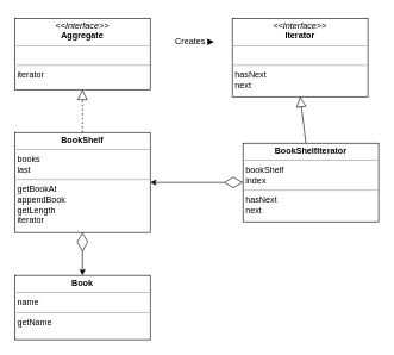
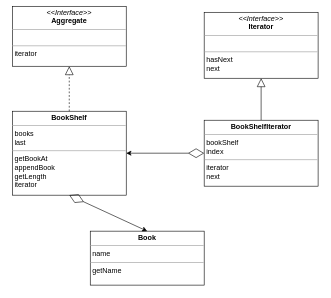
- <mxCell id="11" value="Creates ▶" style="text;html=1;strokeColor=none;fillColor=none;align=center;verticalAlign=middle;whiteSpace=wrap;rounded=0;" vertex="1" parent="1"><mxGeometry x="235" y="48" width="75" height="20" as="geometry" /></mxCell>
- <mxCell id="2" value="&lt;p style=&quot;margin: 0px ; margin-top: 4px ; text-align: center&quot;&gt;&lt;i&gt;&amp;lt;&amp;lt;Interface&amp;gt;&amp;gt;&lt;/i&gt;&lt;br&gt;&lt;b&gt;Aggregate&lt;/b&gt;&lt;/p&gt;&lt;hr size=&quot;1&quot;&gt;&lt;p style=&quot;margin: 0px ; margin-left: 4px&quot;&gt;&lt;br&gt;&lt;/p&gt;&lt;hr size=&quot;1&quot;&gt;&lt;p style=&quot;margin: 0px ; margin-left: 4px&quot;&gt;iterator&lt;/p&gt;" style="verticalAlign=top;align=left;overflow=fill;fontSize=12;fontFamily=Helvetica;html=1;" vertex="1" parent="1"><mxGeometry x="20" y="25" width="190" height="100" as="geometry" /></mxCell>
+ <mxCell id="2" value="&lt;p style=&quot;margin: 0px ; margin-top: 4px ; text-align: center&quot;&gt;&lt;i&gt;&amp;lt;&amp;lt;Interface&amp;gt;&amp;gt;&lt;/i&gt;&lt;br&gt;&lt;b&gt;Aggregate&lt;/b&gt;&lt;/p&gt;&lt;hr size=&quot;1&quot;&gt;&lt;p style=&quot;margin: 0px ; margin-left: 4px&quot;&gt;&lt;br&gt;&lt;/p&gt;&lt;hr size=&quot;1&quot;&gt;&lt;p style=&quot;margin: 0px ; margin-left: 4px&quot;&gt;iterator&lt;/p&gt;" style="verticalAlign=top;align=left;overflow=fill;fontSize=12;fontFamily=Helvetica;html=1;" vertex="1" parent="1"><mxGeometry x="20" y="10" width="190" height="100" as="geometry" /></mxCell>
- <mxCell id="3" value="&lt;p style=&quot;margin: 0px ; margin-top: 4px ; text-align: center&quot;&gt;&lt;i&gt;&amp;lt;&amp;lt;Interface&amp;gt;&amp;gt;&lt;/i&gt;&lt;br&gt;&lt;b&gt;Iterator&lt;/b&gt;&lt;/p&gt;&lt;hr size=&quot;1&quot;&gt;&lt;p style=&quot;margin: 0px ; margin-left: 4px&quot;&gt;&lt;br&gt;&lt;/p&gt;&lt;hr size=&quot;1&quot;&gt;&lt;p style=&quot;margin: 0px ; margin-left: 4px&quot;&gt;hasNext&lt;/p&gt;&lt;p style=&quot;margin: 0px ; margin-left: 4px&quot;&gt;next&lt;/p&gt;" style="verticalAlign=top;align=left;overflow=fill;fontSize=12;fontFamily=Helvetica;html=1;" vertex="1" parent="1"><mxGeometry x="325" y="25" width="190" height="110" as="geometry" /></mxCell>
+ <mxCell id="3" value="&lt;p style=&quot;margin: 0px ; margin-top: 4px ; text-align: center&quot;&gt;&lt;i&gt;&amp;lt;&amp;lt;Interface&amp;gt;&amp;gt;&lt;/i&gt;&lt;br&gt;&lt;b&gt;Iterator&lt;/b&gt;&lt;/p&gt;&lt;hr size=&quot;1&quot;&gt;&lt;p style=&quot;margin: 0px ; margin-left: 4px&quot;&gt;&lt;br&gt;&lt;/p&gt;&lt;hr size=&quot;1&quot;&gt;&lt;p style=&quot;margin: 0px ; margin-left: 4px&quot;&gt;hasNext&lt;/p&gt;&lt;p style=&quot;margin: 0px ; margin-left: 4px&quot;&gt;next&lt;/p&gt;" style="verticalAlign=top;align=left;overflow=fill;fontSize=12;fontFamily=Helvetica;html=1;" vertex="1" parent="1"><mxGeometry x="340" y="20" width="190" height="110" as="geometry" /></mxCell>
- <mxCell id="6" value="&lt;p style=&quot;margin: 0px ; margin-top: 4px ; text-align: center&quot;&gt;&lt;b&gt;BookShelfIterator&lt;/b&gt;&lt;/p&gt;&lt;hr size=&quot;1&quot;&gt;&lt;p style=&quot;margin: 0px ; margin-left: 4px&quot;&gt;bookShelf&lt;/p&gt;&lt;p style=&quot;margin: 0px ; margin-left: 4px&quot;&gt;index&lt;/p&gt;&lt;hr size=&quot;1&quot;&gt;&lt;p style=&quot;margin: 0px ; margin-left: 4px&quot;&gt;hasNext&lt;/p&gt;&lt;p style=&quot;margin: 0px ; margin-left: 4px&quot;&gt;next&lt;/p&gt;" style="verticalAlign=top;align=left;overflow=fill;fontSize=12;fontFamily=Helvetica;html=1;" vertex="1" parent="1"><mxGeometry x="340" y="200" width="190" height="110" as="geometry" /></mxCell>
+ <mxCell id="6" value="&lt;p style=&quot;margin: 0px ; margin-top: 4px ; text-align: center&quot;&gt;&lt;b&gt;BookShelfIterator&lt;/b&gt;&lt;/p&gt;&lt;hr size=&quot;1&quot;&gt;&lt;p style=&quot;margin: 0px ; margin-left: 4px&quot;&gt;bookShelf&lt;/p&gt;&lt;p style=&quot;margin: 0px ; margin-left: 4px&quot;&gt;index&lt;/p&gt;&lt;hr size=&quot;1&quot;&gt;&lt;p style=&quot;margin: 0px ; margin-left: 4px&quot;&gt;iterator&lt;/p&gt;&lt;p style=&quot;margin: 0px ; margin-left: 4px&quot;&gt;next&lt;/p&gt;" style="verticalAlign=top;align=left;overflow=fill;fontSize=12;fontFamily=Helvetica;html=1;" vertex="1" parent="1"><mxGeometry x="340" y="200" width="190" height="110" as="geometry" /></mxCell>
- <mxCell id="9" value="&lt;p style=&quot;margin: 0px ; margin-top: 4px ; text-align: center&quot;&gt;&lt;b&gt;Book&lt;/b&gt;&lt;/p&gt;&lt;hr size=&quot;1&quot;&gt;&lt;p style=&quot;margin: 0px ; margin-left: 4px&quot;&gt;name&lt;/p&gt;&lt;hr size=&quot;1&quot;&gt;&lt;p style=&quot;margin: 0px ; margin-left: 4px&quot;&gt;getName&lt;/p&gt;" style="verticalAlign=top;align=left;overflow=fill;fontSize=12;fontFamily=Helvetica;html=1;" vertex="1" parent="1"><mxGeometry x="20" y="385" width="190" height="90" as="geometry" /></mxCell>
+ <mxCell id="9" value="&lt;p style=&quot;margin: 0px ; margin-top: 4px ; text-align: center&quot;&gt;&lt;b&gt;Book&lt;/b&gt;&lt;/p&gt;&lt;hr size=&quot;1&quot;&gt;&lt;p style=&quot;margin: 0px ; margin-left: 4px&quot;&gt;name&lt;/p&gt;&lt;hr size=&quot;1&quot;&gt;&lt;p style=&quot;margin: 0px ; margin-left: 4px&quot;&gt;getName&lt;/p&gt;" style="verticalAlign=top;align=left;overflow=fill;fontSize=12;fontFamily=Helvetica;html=1;" vertex="1" parent="1"><mxGeometry x="150" y="385" width="190" height="90" as="geometry" /></mxCell>
